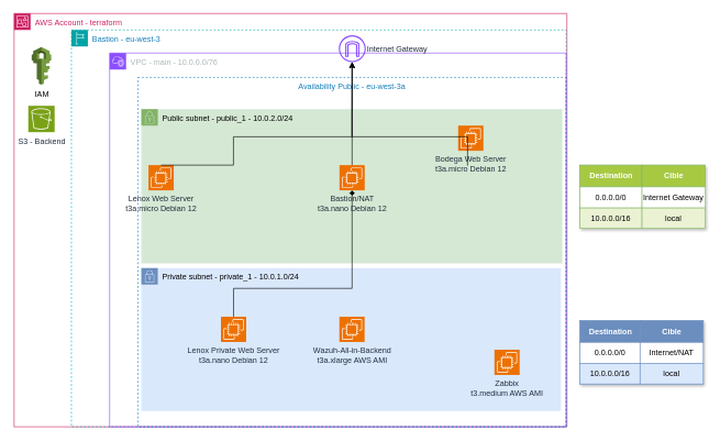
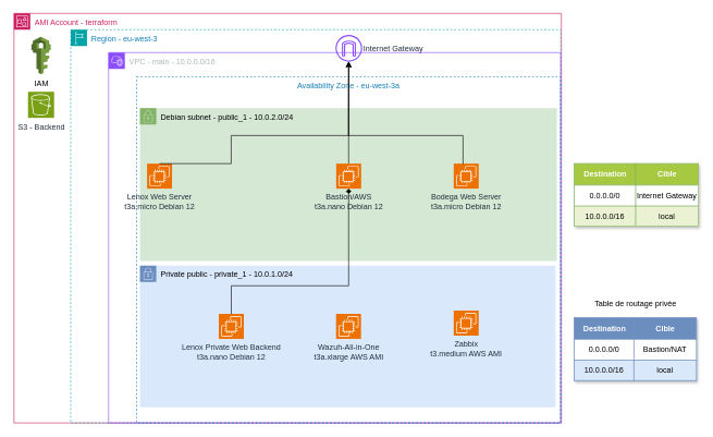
- <mxCell id="2" value="AWS Account - terraform&amp;nbsp;" style="points=[[0,0],[0.25,0],[0.5,0],[0.75,0],[1,0],[1,0.25],[1,0.5],[1,0.75],[1,1],[0.75,1],[0.5,1],[0.25,1],[0,1],[0,0.75],[0,0.5],[0,0.25]];outlineConnect=0;gradientColor=none;html=1;whiteSpace=wrap;fontSize=12;fontStyle=0;container=1;pointerEvents=0;collapsible=0;recursiveResize=0;shape=mxgraph.aws4.group;grIcon=mxgraph.aws4.group_account;strokeColor=#CD2264;fillColor=none;verticalAlign=top;align=left;spacingLeft=30;fontColor=#CD2264;dashed=0;" parent="1" vertex="1"><mxGeometry x="20" width="839" height="627" as="geometry" y="20" /></mxCell>
+ <mxCell id="2" value="AMI Account - terraform&amp;nbsp;" style="points=[[0,0],[0.25,0],[0.5,0],[0.75,0],[1,0],[1,0.25],[1,0.5],[1,0.75],[1,1],[0.75,1],[0.5,1],[0.25,1],[0,1],[0,0.75],[0,0.5],[0,0.25]];outlineConnect=0;gradientColor=none;html=1;whiteSpace=wrap;fontSize=12;fontStyle=0;container=1;pointerEvents=0;collapsible=0;recursiveResize=0;shape=mxgraph.aws4.group;grIcon=mxgraph.aws4.group_account;strokeColor=#CD2264;fillColor=none;verticalAlign=top;align=left;spacingLeft=30;fontColor=#CD2264;dashed=0;" parent="1" vertex="1"><mxGeometry x="20" width="839" height="627" as="geometry" y="20" /></mxCell>
- <mxCell id="3" value="Bastion - eu-west-3" style="points=[[0,0],[0.25,0],[0.5,0],[0.75,0],[1,0],[1,0.25],[1,0.5],[1,0.75],[1,1],[0.75,1],[0.5,1],[0.25,1],[0,1],[0,0.75],[0,0.5],[0,0.25]];outlineConnect=0;gradientColor=none;html=1;whiteSpace=wrap;fontSize=12;fontStyle=0;container=1;pointerEvents=0;collapsible=0;recursiveResize=0;shape=mxgraph.aws4.group;grIcon=mxgraph.aws4.group_region;strokeColor=#00A4A6;fillColor=none;verticalAlign=top;align=left;spacingLeft=30;fontColor=#147EBA;dashed=1;" parent="2" vertex="1"><mxGeometry x="87" y="25" width="751" height="602" as="geometry" /></mxCell>
+ <mxCell id="3" value="Region - eu-west-3" style="points=[[0,0],[0.25,0],[0.5,0],[0.75,0],[1,0],[1,0.25],[1,0.5],[1,0.75],[1,1],[0.75,1],[0.5,1],[0.25,1],[0,1],[0,0.75],[0,0.5],[0,0.25]];outlineConnect=0;gradientColor=none;html=1;whiteSpace=wrap;fontSize=12;fontStyle=0;container=1;pointerEvents=0;collapsible=0;recursiveResize=0;shape=mxgraph.aws4.group;grIcon=mxgraph.aws4.group_region;strokeColor=#00A4A6;fillColor=none;verticalAlign=top;align=left;spacingLeft=30;fontColor=#147EBA;dashed=1;" parent="2" vertex="1"><mxGeometry x="87" y="25" width="751" height="602" as="geometry" /></mxCell>
- <mxCell id="4" value="VPC - main - 10.0.0.0/76" style="points=[[0,0],[0.25,0],[0.5,0],[0.75,0],[1,0],[1,0.25],[1,0.5],[1,0.75],[1,1],[0.75,1],[0.5,1],[0.25,1],[0,1],[0,0.75],[0,0.5],[0,0.25]];outlineConnect=0;gradientColor=none;html=1;whiteSpace=wrap;fontSize=12;fontStyle=0;container=1;pointerEvents=0;collapsible=0;recursiveResize=0;shape=mxgraph.aws4.group;grIcon=mxgraph.aws4.group_vpc2;strokeColor=#8C4FFF;fillColor=none;verticalAlign=top;align=left;spacingLeft=30;fontColor=#AAB7B8;dashed=0;" parent="3" vertex="1"><mxGeometry x="58" y="35" width="693" height="567" as="geometry" /></mxCell>
+ <mxCell id="4" value="VPC - main - 10.0.0.0/16" style="points=[[0,0],[0.25,0],[0.5,0],[0.75,0],[1,0],[1,0.25],[1,0.5],[1,0.75],[1,1],[0.75,1],[0.5,1],[0.25,1],[0,1],[0,0.75],[0,0.5],[0,0.25]];outlineConnect=0;gradientColor=none;html=1;whiteSpace=wrap;fontSize=12;fontStyle=0;container=1;pointerEvents=0;collapsible=0;recursiveResize=0;shape=mxgraph.aws4.group;grIcon=mxgraph.aws4.group_vpc2;strokeColor=#8C4FFF;fillColor=none;verticalAlign=top;align=left;spacingLeft=30;fontColor=#AAB7B8;dashed=0;" parent="3" vertex="1"><mxGeometry x="58" y="35" width="693" height="567" as="geometry" /></mxCell>
- <mxCell id="21" value="IAM" style="outlineConnect=0;dashed=0;verticalLabelPosition=bottom;verticalAlign=top;align=center;html=1;shape=mxgraph.aws3.iam;fillColor=#759C3E;gradientColor=none;aspect=fixed;" parent="2" vertex="1"><mxGeometry x="26.78" y="51" width="29.55" height="57" as="geometry" /></mxCell>
+ <mxCell id="21" value="IAM" style="outlineConnect=0;dashed=0;verticalLabelPosition=bottom;verticalAlign=top;align=center;html=1;shape=mxgraph.aws3.iam;fillColor=#759C3E;gradientColor=none;aspect=fixed;" parent="2" vertex="1"><mxGeometry x="26.78" y="36" width="29.55" height="57" as="geometry" /></mxCell>
- <mxCell id="6" value="Availability Public - eu-west-3a" style="fillColor=none;strokeColor=#147EBA;dashed=1;verticalAlign=top;fontStyle=0;fontColor=#147EBA;whiteSpace=wrap;html=1;" parent="5" vertex="1"><mxGeometry width="649.65" height="530" as="geometry" /></mxCell>
+ <mxCell id="6" value="Availability Zone - eu-west-3a" style="fillColor=none;strokeColor=#147EBA;dashed=1;verticalAlign=top;fontStyle=0;fontColor=#147EBA;whiteSpace=wrap;html=1;" parent="5" vertex="1"><mxGeometry width="649.65" height="530" as="geometry" /></mxCell>
- <mxCell id="20" value="S3 - Backend" style="sketch=0;points=[[0,0,0],[0.25,0,0],[0.5,0,0],[0.75,0,0],[1,0,0],[0,1,0],[0.25,1,0],[0.5,1,0],[0.75,1,0],[1,1,0],[0,0.25,0],[0,0.5,0],[0,0.75,0],[1,0.25,0],[1,0.5,0],[1,0.75,0]];outlineConnect=0;fontColor=#232F3E;fillColor=#7AA116;strokeColor=#ffffff;dashed=0;verticalLabelPosition=bottom;verticalAlign=top;align=center;html=1;fontSize=12;fontStyle=0;aspect=fixed;shape=mxgraph.aws4.resourceIcon;resIcon=mxgraph.aws4.s3;" parent="2" vertex="1"><mxGeometry x="21.56" y="140" width="40" height="40" as="geometry" /></mxCell>
+ <mxCell id="20" value="S3 - Backend" style="sketch=0;points=[[0,0,0],[0.25,0,0],[0.5,0,0],[0.75,0,0],[1,0,0],[0,1,0],[0.25,1,0],[0.5,1,0],[0.75,1,0],[1,1,0],[0,0.25,0],[0,0.5,0],[0,0.75,0],[1,0.25,0],[1,0.5,0],[1,0.75,0]];outlineConnect=0;fontColor=#232F3E;fillColor=#7AA116;strokeColor=#ffffff;dashed=0;verticalLabelPosition=bottom;verticalAlign=top;align=center;html=1;fontSize=12;fontStyle=0;aspect=fixed;shape=mxgraph.aws4.resourceIcon;resIcon=mxgraph.aws4.s3;" parent="2" vertex="1"><mxGeometry x="21.56" y="120" width="40" height="40" as="geometry" /></mxCell>
- <mxCell id="7" value="Public subnet - public_1 - 10.0.2.0/24" style="points=[[0,0],[0.25,0],[0.5,0],[0.75,0],[1,0],[1,0.25],[1,0.5],[1,0.75],[1,1],[0.75,1],[0.5,1],[0.25,1],[0,1],[0,0.75],[0,0.5],[0,0.25]];outlineConnect=0;html=1;whiteSpace=wrap;fontSize=12;fontStyle=0;container=1;pointerEvents=0;collapsible=0;recursiveResize=0;shape=mxgraph.aws4.group;grIcon=mxgraph.aws4.group_security_group;grStroke=0;strokeColor=#82b366;fillColor=#d5e8d4;verticalAlign=top;align=left;spacingLeft=30;dashed=0;" parent="5" vertex="1"><mxGeometry x="5.15" y="48.18" width="638.85" height="233.82" as="geometry" /></mxCell>
+ <mxCell id="7" value="Debian subnet - public_1 - 10.0.2.0/24" style="points=[[0,0],[0.25,0],[0.5,0],[0.75,0],[1,0],[1,0.25],[1,0.5],[1,0.75],[1,1],[0.75,1],[0.5,1],[0.25,1],[0,1],[0,0.75],[0,0.5],[0,0.25]];outlineConnect=0;html=1;whiteSpace=wrap;fontSize=12;fontStyle=0;container=1;pointerEvents=0;collapsible=0;recursiveResize=0;shape=mxgraph.aws4.group;grIcon=mxgraph.aws4.group_security_group;grStroke=0;strokeColor=#82b366;fillColor=#d5e8d4;verticalAlign=top;align=left;spacingLeft=30;dashed=0;" parent="5" vertex="1"><mxGeometry x="5.15" y="48.18" width="638.85" height="233.82" as="geometry" /></mxCell>
- <mxCell id="11" value="&lt;span style=&quot;background-color: transparent; color: light-dark(rgb(35, 47, 62), rgb(189, 199, 212));&quot;&gt;Bodega Web Server&lt;/span&gt;&lt;div&gt;t3a.micro Debian 12&lt;br&gt;&lt;div&gt;&lt;span style=&quot;background-color: transparent; color: light-dark(rgb(35, 47, 62), rgb(189, 199, 212));&quot;&gt;&lt;br&gt;&lt;br&gt;&lt;/span&gt;&lt;/div&gt;&lt;/div&gt;" style="sketch=0;points=[[0,0,0],[0.25,0,0],[0.5,0,0],[0.75,0,0],[1,0,0],[0,1,0],[0.25,1,0],[0.5,1,0],[0.75,1,0],[1,1,0],[0,0.25,0],[0,0.5,0],[0,0.75,0],[1,0.25,0],[1,0.5,0],[1,0.75,0]];outlineConnect=0;fontColor=#232F3E;fillColor=#ED7100;strokeColor=#ffffff;dashed=0;verticalLabelPosition=bottom;verticalAlign=top;align=center;html=1;fontSize=12;fontStyle=0;aspect=fixed;shape=mxgraph.aws4.resourceIcon;resIcon=mxgraph.aws4.ec2;" vertex="1" parent="5"><mxGeometry x="485.999" y="72.998" width="38.287" height="38.287" as="geometry" /></mxCell>
+ <mxCell id="11" value="&lt;span style=&quot;background-color: transparent; color: light-dark(rgb(35, 47, 62), rgb(189, 199, 212));&quot;&gt;Bodega Web Server&lt;/span&gt;&lt;div&gt;t3a.micro Debian 12&lt;br&gt;&lt;div&gt;&lt;span style=&quot;background-color: transparent; color: light-dark(rgb(35, 47, 62), rgb(189, 199, 212));&quot;&gt;&lt;br&gt;&lt;br&gt;&lt;/span&gt;&lt;/div&gt;&lt;/div&gt;" style="sketch=0;points=[[0,0,0],[0.25,0,0],[0.5,0,0],[0.75,0,0],[1,0,0],[0,1,0],[0.25,1,0],[0.5,1,0],[0.75,1,0],[1,1,0],[0,0.25,0],[0,0.5,0],[0,0.75,0],[1,0.25,0],[1,0.5,0],[1,0.75,0]];outlineConnect=0;fontColor=#232F3E;fillColor=#ED7100;strokeColor=#ffffff;dashed=0;verticalLabelPosition=bottom;verticalAlign=top;align=center;html=1;fontSize=12;fontStyle=0;aspect=fixed;shape=mxgraph.aws4.resourceIcon;resIcon=mxgraph.aws4.ec2;" vertex="1" parent="5"><mxGeometry x="485.999" y="132.998" width="38.287" height="38.287" as="geometry" /></mxCell>
- <mxCell id="13" value="Bastion/NAT&lt;br&gt;&lt;div&gt;t3a.nano Debian 12&lt;br&gt;&lt;div&gt;&lt;span style=&quot;background-color: transparent; color: light-dark(rgb(35, 47, 62), rgb(189, 199, 212));&quot;&gt;&lt;br&gt;&lt;br&gt;&lt;/span&gt;&lt;/div&gt;&lt;/div&gt;" style="sketch=0;points=[[0,0,0],[0.25,0,0],[0.5,0,0],[0.75,0,0],[1,0,0],[0,1,0],[0.25,1,0],[0.5,1,0],[0.75,1,0],[1,1,0],[0,0.25,0],[0,0.5,0],[0,0.75,0],[1,0.25,0],[1,0.5,0],[1,0.75,0]];outlineConnect=0;fontColor=#232F3E;fillColor=#ED7100;strokeColor=#ffffff;dashed=0;verticalLabelPosition=bottom;verticalAlign=top;align=center;html=1;fontSize=12;fontStyle=0;aspect=fixed;shape=mxgraph.aws4.resourceIcon;resIcon=mxgraph.aws4.ec2;" vertex="1" parent="5"><mxGeometry x="305.859" y="132.998" width="38.287" height="38.287" as="geometry" /></mxCell>
+ <mxCell id="13" value="Bastion/AWS&lt;br&gt;&lt;div&gt;t3a.nano Debian 12&lt;br&gt;&lt;div&gt;&lt;span style=&quot;background-color: transparent; color: light-dark(rgb(35, 47, 62), rgb(189, 199, 212));&quot;&gt;&lt;br&gt;&lt;br&gt;&lt;/span&gt;&lt;/div&gt;&lt;/div&gt;" style="sketch=0;points=[[0,0,0],[0.25,0,0],[0.5,0,0],[0.75,0,0],[1,0,0],[0,1,0],[0.25,1,0],[0.5,1,0],[0.75,1,0],[1,1,0],[0,0.25,0],[0,0.5,0],[0,0.75,0],[1,0.25,0],[1,0.5,0],[1,0.75,0]];outlineConnect=0;fontColor=#232F3E;fillColor=#ED7100;strokeColor=#ffffff;dashed=0;verticalLabelPosition=bottom;verticalAlign=top;align=center;html=1;fontSize=12;fontStyle=0;aspect=fixed;shape=mxgraph.aws4.resourceIcon;resIcon=mxgraph.aws4.ec2;" vertex="1" parent="5"><mxGeometry x="305.859" y="132.998" width="38.287" height="38.287" as="geometry" /></mxCell>
- <mxCell id="8" value="Private subnet - private_1 - 10.0.1.0/24" style="points=[[0,0],[0.25,0],[0.5,0],[0.75,0],[1,0],[1,0.25],[1,0.5],[1,0.75],[1,1],[0.75,1],[0.5,1],[0.25,1],[0,1],[0,0.75],[0,0.5],[0,0.25]];outlineConnect=0;html=1;whiteSpace=wrap;fontSize=12;fontStyle=0;container=1;pointerEvents=0;collapsible=0;recursiveResize=0;shape=mxgraph.aws4.group;grIcon=mxgraph.aws4.group_security_group;grStroke=0;strokeColor=#6c8ebf;fillColor=#dae8fc;verticalAlign=top;align=left;spacingLeft=30;dashed=0;" parent="5" vertex="1"><mxGeometry x="5.15" y="289.09" width="636.85" height="216.82" as="geometry" /></mxCell>
+ <mxCell id="8" value="Private public - private_1 - 10.0.1.0/24" style="points=[[0,0],[0.25,0],[0.5,0],[0.75,0],[1,0],[1,0.25],[1,0.5],[1,0.75],[1,1],[0.75,1],[0.5,1],[0.25,1],[0,1],[0,0.75],[0,0.5],[0,0.25]];outlineConnect=0;html=1;whiteSpace=wrap;fontSize=12;fontStyle=0;container=1;pointerEvents=0;collapsible=0;recursiveResize=0;shape=mxgraph.aws4.group;grIcon=mxgraph.aws4.group_security_group;grStroke=0;strokeColor=#6c8ebf;fillColor=#dae8fc;verticalAlign=top;align=left;spacingLeft=30;dashed=0;" parent="5" vertex="1"><mxGeometry x="5.15" y="289.09" width="636.85" height="216.82" as="geometry" /></mxCell>
+ <mxCell id="44" value="Table de routage privée" style="text;html=1;align=center;verticalAlign=middle;whiteSpace=wrap;rounded=0;" vertex="1" parent="33"><mxGeometry x="27.5" width="132" height="30" as="geometry" /></mxCell>
- <mxCell id="40" value="Internet/NAT" style="connectable=0;recursiveResize=0;strokeColor=inherit;fillColor=inherit;align=center;whiteSpace=wrap;html=1;" vertex="1" parent="38"><mxGeometry x="91" width="96" height="32" as="geometry"><mxRectangle width="96" height="32" as="alternateBounds" /></mxGeometry></mxCell>
+ <mxCell id="40" value="Bastion/NAT" style="connectable=0;recursiveResize=0;strokeColor=inherit;fillColor=inherit;align=center;whiteSpace=wrap;html=1;" vertex="1" parent="38"><mxGeometry x="91" width="96" height="32" as="geometry"><mxRectangle width="96" height="32" as="alternateBounds" /></mxGeometry></mxCell>
- <mxCell id="10" value="Lenox Private Web Server&lt;br&gt;&lt;div&gt;t3a.nano Debian 12&lt;br&gt;&lt;div&gt;&lt;span style=&quot;background-color: transparent; color: light-dark(rgb(35, 47, 62), rgb(189, 199, 212));&quot;&gt;&lt;br&gt;&lt;br&gt;&lt;/span&gt;&lt;/div&gt;&lt;/div&gt;" style="sketch=0;points=[[0,0,0],[0.25,0,0],[0.5,0,0],[0.75,0,0],[1,0,0],[0,1,0],[0.25,1,0],[0.5,1,0],[0.75,1,0],[1,1,0],[0,0.25,0],[0,0.5,0],[0,0.75,0],[1,0.25,0],[1,0.5,0],[1,0.75,0]];outlineConnect=0;fontColor=#232F3E;fillColor=#ED7100;strokeColor=#ffffff;dashed=0;verticalLabelPosition=bottom;verticalAlign=top;align=center;html=1;fontSize=12;fontStyle=0;aspect=fixed;shape=mxgraph.aws4.resourceIcon;resIcon=mxgraph.aws4.ec2;" parent="5" vertex="1"><mxGeometry x="125.999" y="362.998" width="38.287" height="38.287" as="geometry" /></mxCell>
+ <mxCell id="10" value="Lenox Private Web Backend&lt;br&gt;&lt;div&gt;t3a.nano Debian 12&lt;br&gt;&lt;div&gt;&lt;span style=&quot;background-color: transparent; color: light-dark(rgb(35, 47, 62), rgb(189, 199, 212));&quot;&gt;&lt;br&gt;&lt;br&gt;&lt;/span&gt;&lt;/div&gt;&lt;/div&gt;" style="sketch=0;points=[[0,0,0],[0.25,0,0],[0.5,0,0],[0.75,0,0],[1,0,0],[0,1,0],[0.25,1,0],[0.5,1,0],[0.75,1,0],[1,1,0],[0,0.25,0],[0,0.5,0],[0,0.75,0],[1,0.25,0],[1,0.5,0],[1,0.75,0]];outlineConnect=0;fontColor=#232F3E;fillColor=#ED7100;strokeColor=#ffffff;dashed=0;verticalLabelPosition=bottom;verticalAlign=top;align=center;html=1;fontSize=12;fontStyle=0;aspect=fixed;shape=mxgraph.aws4.resourceIcon;resIcon=mxgraph.aws4.ec2;" parent="5" vertex="1"><mxGeometry x="125.999" y="362.998" width="38.287" height="38.287" as="geometry" /></mxCell>
- <mxCell id="15" value="Wazuh-All-in-Backend&lt;br&gt;&lt;div&gt;t3a.xlarge AWS AMI&lt;br&gt;&lt;div&gt;&lt;span style=&quot;background-color: transparent; color: light-dark(rgb(35, 47, 62), rgb(189, 199, 212));&quot;&gt;&lt;br&gt;&lt;br&gt;&lt;/span&gt;&lt;/div&gt;&lt;/div&gt;" style="sketch=0;points=[[0,0,0],[0.25,0,0],[0.5,0,0],[0.75,0,0],[1,0,0],[0,1,0],[0.25,1,0],[0.5,1,0],[0.75,1,0],[1,1,0],[0,0.25,0],[0,0.5,0],[0,0.75,0],[1,0.25,0],[1,0.5,0],[1,0.75,0]];outlineConnect=0;fontColor=#232F3E;fillColor=#ED7100;strokeColor=#ffffff;dashed=0;verticalLabelPosition=bottom;verticalAlign=top;align=center;html=1;fontSize=12;fontStyle=0;aspect=fixed;shape=mxgraph.aws4.resourceIcon;resIcon=mxgraph.aws4.ec2;" vertex="1" parent="5"><mxGeometry x="305.679" y="362.998" width="38.287" height="38.287" as="geometry" /></mxCell>
+ <mxCell id="15" value="Wazuh-All-in-One&lt;br&gt;&lt;div&gt;t3a.xlarge AWS AMI&lt;br&gt;&lt;div&gt;&lt;span style=&quot;background-color: transparent; color: light-dark(rgb(35, 47, 62), rgb(189, 199, 212));&quot;&gt;&lt;br&gt;&lt;br&gt;&lt;/span&gt;&lt;/div&gt;&lt;/div&gt;" style="sketch=0;points=[[0,0,0],[0.25,0,0],[0.5,0,0],[0.75,0,0],[1,0,0],[0,1,0],[0.25,1,0],[0.5,1,0],[0.75,1,0],[1,1,0],[0,0.25,0],[0,0.5,0],[0,0.75,0],[1,0.25,0],[1,0.5,0],[1,0.75,0]];outlineConnect=0;fontColor=#232F3E;fillColor=#ED7100;strokeColor=#ffffff;dashed=0;verticalLabelPosition=bottom;verticalAlign=top;align=center;html=1;fontSize=12;fontStyle=0;aspect=fixed;shape=mxgraph.aws4.resourceIcon;resIcon=mxgraph.aws4.ec2;" vertex="1" parent="5"><mxGeometry x="305.679" y="362.998" width="38.287" height="38.287" as="geometry" /></mxCell>
- <mxCell id="14" value="&lt;div&gt;Zabbix&lt;/div&gt;&lt;div&gt;t3.medium AWS AMI&lt;br&gt;&lt;div&gt;&lt;span style=&quot;background-color: transparent; color: light-dark(rgb(35, 47, 62), rgb(189, 199, 212));&quot;&gt;&lt;br&gt;&lt;br&gt;&lt;/span&gt;&lt;/div&gt;&lt;/div&gt;" style="sketch=0;points=[[0,0,0],[0.25,0,0],[0.5,0,0],[0.75,0,0],[1,0,0],[0,1,0],[0.25,1,0],[0.5,1,0],[0.75,1,0],[1,1,0],[0,0.25,0],[0,0.5,0],[0,0.75,0],[1,0.25,0],[1,0.5,0],[1,0.75,0]];outlineConnect=0;fontColor=#232F3E;fillColor=#ED7100;strokeColor=#ffffff;dashed=0;verticalLabelPosition=bottom;verticalAlign=top;align=center;html=1;fontSize=12;fontStyle=0;aspect=fixed;shape=mxgraph.aws4.resourceIcon;resIcon=mxgraph.aws4.ec2;" vertex="1" parent="5"><mxGeometry x="540.999" y="412.998" width="38.287" height="38.287" as="geometry" /></mxCell>
+ <mxCell id="14" value="&lt;div&gt;Zabbix&lt;/div&gt;&lt;div&gt;t3.medium AWS AMI&lt;br&gt;&lt;div&gt;&lt;span style=&quot;background-color: transparent; color: light-dark(rgb(35, 47, 62), rgb(189, 199, 212));&quot;&gt;&lt;br&gt;&lt;br&gt;&lt;/span&gt;&lt;/div&gt;&lt;/div&gt;" style="sketch=0;points=[[0,0,0],[0.25,0,0],[0.5,0,0],[0.75,0,0],[1,0,0],[0,1,0],[0.25,1,0],[0.5,1,0],[0.75,1,0],[1,1,0],[0,0.25,0],[0,0.5,0],[0,0.75,0],[1,0.25,0],[1,0.5,0],[1,0.75,0]];outlineConnect=0;fontColor=#232F3E;fillColor=#ED7100;strokeColor=#ffffff;dashed=0;verticalLabelPosition=bottom;verticalAlign=top;align=center;html=1;fontSize=12;fontStyle=0;aspect=fixed;shape=mxgraph.aws4.resourceIcon;resIcon=mxgraph.aws4.ec2;" vertex="1" parent="5"><mxGeometry x="485.999" y="357.998" width="38.287" height="38.287" as="geometry" /></mxCell>
